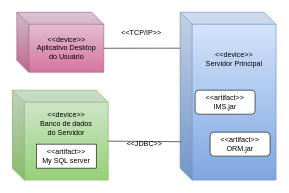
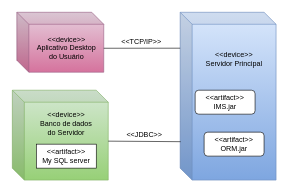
- <mxCell id="9" value="&amp;lt;&amp;lt;TCP/IP&amp;gt;&amp;gt;" style="text;html=1;align=center;verticalAlign=middle;resizable=0;points=[];autosize=1;strokeColor=none;fillColor=none;" vertex="1" parent="1"><mxGeometry x="190" y="40" width="90" height="30" as="geometry" /></mxCell>
+ <mxCell id="9" value="&amp;lt;&amp;lt;TCP/IP&amp;gt;&amp;gt;" style="text;html=1;align=center;verticalAlign=middle;resizable=0;points=[];autosize=1;strokeColor=none;fillColor=none;" vertex="1" parent="1"><mxGeometry x="190" y="55" width="90" height="30" as="geometry" /></mxCell>
- <mxCell id="11" value="&amp;lt;&amp;lt;JDBC&amp;gt;&amp;gt;" style="text;html=1;align=center;verticalAlign=middle;resizable=0;points=[];autosize=1;strokeColor=none;fillColor=none;" vertex="1" parent="1"><mxGeometry x="200" y="225" width="80" height="30" as="geometry" /></mxCell>
+ <mxCell id="11" value="&amp;lt;&amp;lt;JDBC&amp;gt;&amp;gt;" style="text;html=1;align=center;verticalAlign=middle;resizable=0;points=[];autosize=1;strokeColor=none;fillColor=none;" vertex="1" parent="1"><mxGeometry x="200" y="210" width="80" height="30" as="geometry" /></mxCell>
- <mxCell id="4" value="&amp;lt;&amp;lt;artifact&amp;gt;&amp;gt;&lt;br&gt;ORM.jar" style="rounded=1;whiteSpace=wrap;html=1;" vertex="1" parent="1"><mxGeometry x="350" y="220" width="100" height="40" as="geometry" /></mxCell>
+ <mxCell id="4" value="&amp;lt;&amp;lt;artifact&amp;gt;&amp;gt;&lt;br&gt;ORM.jar" style="rounded=1;whiteSpace=wrap;html=1;" vertex="1" parent="1"><mxGeometry x="340" y="220" width="100" height="40" as="geometry" /></mxCell>
